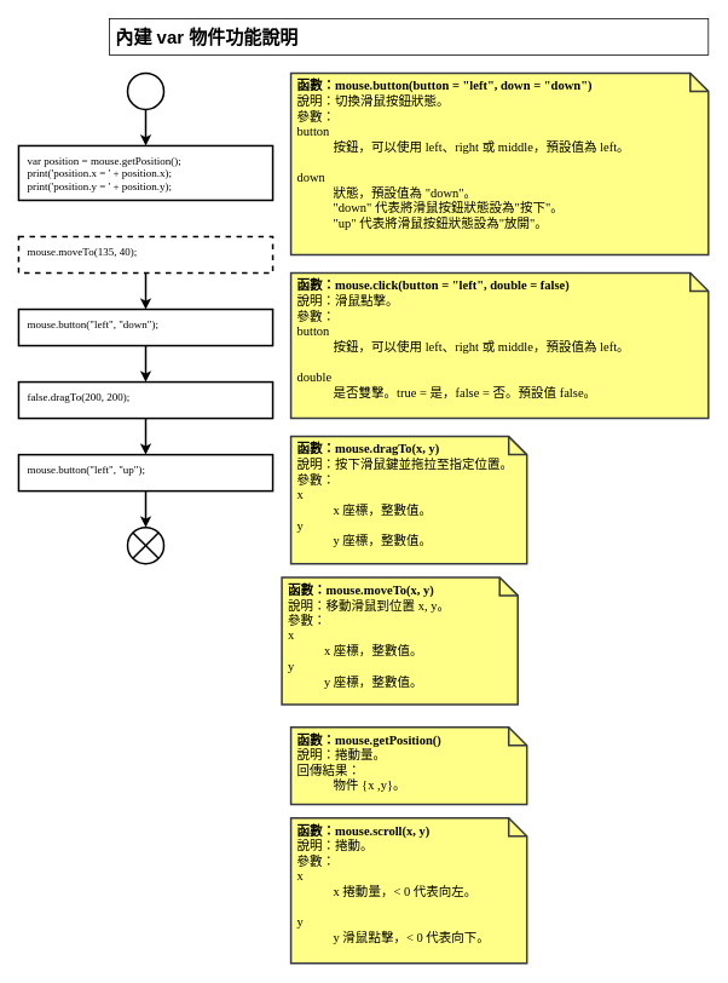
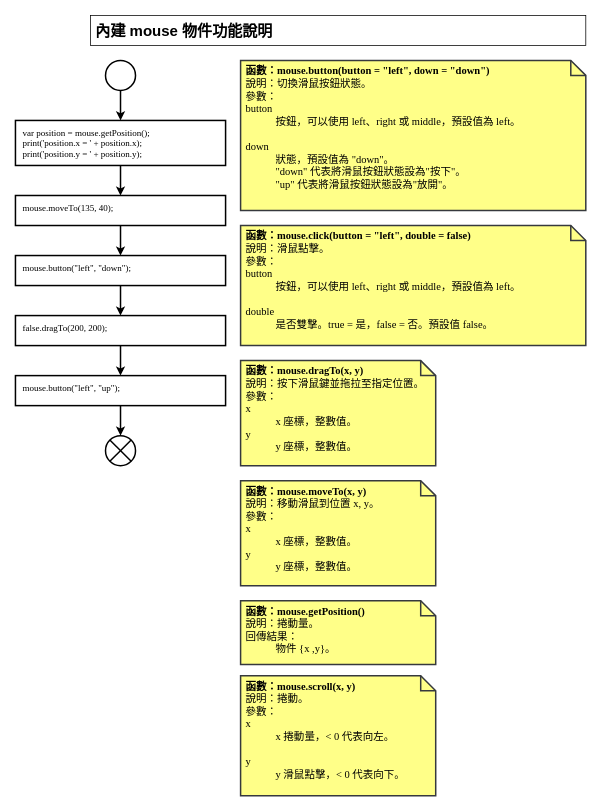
- <mxCell id="7" value="內建 var 物件功能說明" style="text;html=1;strokeColor=default;fillColor=none;align=left;verticalAlign=middle;whiteSpace=wrap;rounded=0;spacingLeft=5;strokeWidth=1;fontSize=20;movable=1;resizable=1;rotatable=1;deletable=1;editable=1;connectable=1;fontStyle=1" parent="1" vertex="1"><mxGeometry x="120" y="20" width="660" height="40" as="geometry" /></mxCell>
+ <mxCell id="7" value="內建 mouse 物件功能說明" style="text;html=1;strokeColor=default;fillColor=none;align=left;verticalAlign=middle;whiteSpace=wrap;rounded=0;spacingLeft=5;strokeWidth=1;fontSize=20;movable=1;resizable=1;rotatable=1;deletable=1;editable=1;connectable=1;fontStyle=1" parent="1" vertex="1"><mxGeometry x="120" y="20" width="660" height="40" as="geometry" /></mxCell>
+ <mxCell id="4" style="edgeStyle=orthogonalEdgeStyle;rounded=0;orthogonalLoop=1;jettySize=auto;html=1;entryX=0.5;entryY=0;entryDx=0;entryDy=0;strokeWidth=2;fontFamily=Iosevka Fixed;fontStyle=0" parent="1" source="5" target="10" edge="1"><mxGeometry relative="1" as="geometry" /></mxCell>
- <mxCell id="10" value="mouse.moveTo(135, 40);" style="fontSize=12;fontStyle=0;sketch=0;rounded=0;fontFamily=Iosevka Fixed;align=left;strokeWidth=2;arcSize=7;shadow=0;html=0;spacingLeft=5;verticalAlign=top;spacingTop=0;spacing=5;dashed=1;" parent="1" vertex="1"><mxGeometry x="20" y="260" width="280" height="40" as="geometry" /></mxCell>
+ <mxCell id="10" value="mouse.moveTo(135, 40);" style="fontSize=12;fontStyle=0;sketch=0;rounded=0;fontFamily=Iosevka Fixed;align=left;strokeWidth=2;arcSize=7;shadow=0;html=0;spacingLeft=5;verticalAlign=top;spacingTop=0;spacing=5;" parent="1" vertex="1"><mxGeometry x="20" y="260" width="280" height="40" as="geometry" /></mxCell>
- <mxCell id="11" value="&lt;font style=&quot;font-size: 14px;&quot;&gt;&lt;b style=&quot;&quot;&gt;&lt;font style=&quot;font-size: 14px;&quot;&gt;函數：mouse.moveTo(x, y)&lt;/font&gt;&lt;/b&gt;&lt;br&gt;說明：移動滑鼠到位置 x, y。&lt;br&gt;參數：&lt;br&gt;x&lt;br&gt;&lt;/font&gt;&lt;blockquote style=&quot;margin: 0px 0px 0px 40px; border: none; padding: 0px;&quot;&gt;&lt;font style=&quot;font-size: 14px;&quot;&gt;&lt;span style=&quot;background-color: initial;&quot;&gt;x 座標，整數值。&lt;/span&gt;&lt;br&gt;&lt;/font&gt;&lt;/blockquote&gt;&lt;blockquote style=&quot;margin: 0px 0px 0px 40px; border: none; padding: 0px;&quot;&gt;&lt;/blockquote&gt;&lt;font style=&quot;font-size: 14px;&quot;&gt;&lt;span style=&quot;background-color: initial;&quot;&gt;y&lt;/span&gt;&lt;br&gt;&lt;/font&gt;&lt;blockquote style=&quot;margin: 0px 0px 0px 40px; border: none; padding: 0px;&quot;&gt;&lt;span style=&quot;background-color: initial;&quot;&gt;&lt;font style=&quot;font-size: 14px;&quot;&gt;y 座標，整數值。&lt;/font&gt;&lt;/span&gt;&lt;/blockquote&gt;&lt;blockquote style=&quot;margin: 0px 0px 0px 40px; border: none; padding: 0px;&quot;&gt;&lt;br&gt;&lt;/blockquote&gt;" style="shape=note;strokeWidth=2;fontSize=14;size=20;whiteSpace=wrap;html=1;fillColor=#ffff88;strokeColor=#36393d;align=left;spacingLeft=5;verticalAlign=top;fontFamily=Tahoma;" parent="1" vertex="1"><mxGeometry x="310" y="635" width="260" height="140" as="geometry" /></mxCell>
+ <mxCell id="11" value="&lt;font style=&quot;font-size: 14px;&quot;&gt;&lt;b style=&quot;&quot;&gt;&lt;font style=&quot;font-size: 14px;&quot;&gt;函數：mouse.moveTo(x, y)&lt;/font&gt;&lt;/b&gt;&lt;br&gt;說明：移動滑鼠到位置 x, y。&lt;br&gt;參數：&lt;br&gt;x&lt;br&gt;&lt;/font&gt;&lt;blockquote style=&quot;margin: 0px 0px 0px 40px; border: none; padding: 0px;&quot;&gt;&lt;font style=&quot;font-size: 14px;&quot;&gt;&lt;span style=&quot;background-color: initial;&quot;&gt;x 座標，整數值。&lt;/span&gt;&lt;br&gt;&lt;/font&gt;&lt;/blockquote&gt;&lt;blockquote style=&quot;margin: 0px 0px 0px 40px; border: none; padding: 0px;&quot;&gt;&lt;/blockquote&gt;&lt;font style=&quot;font-size: 14px;&quot;&gt;&lt;span style=&quot;background-color: initial;&quot;&gt;y&lt;/span&gt;&lt;br&gt;&lt;/font&gt;&lt;blockquote style=&quot;margin: 0px 0px 0px 40px; border: none; padding: 0px;&quot;&gt;&lt;span style=&quot;background-color: initial;&quot;&gt;&lt;font style=&quot;font-size: 14px;&quot;&gt;y 座標，整數值。&lt;/font&gt;&lt;/span&gt;&lt;/blockquote&gt;&lt;blockquote style=&quot;margin: 0px 0px 0px 40px; border: none; padding: 0px;&quot;&gt;&lt;br&gt;&lt;/blockquote&gt;" style="shape=note;strokeWidth=2;fontSize=14;size=20;whiteSpace=wrap;html=1;fillColor=#ffff88;strokeColor=#36393d;align=left;spacingLeft=5;verticalAlign=top;fontFamily=Tahoma;" parent="1" vertex="1"><mxGeometry x="320" y="640" width="260" height="140" as="geometry" /></mxCell>
